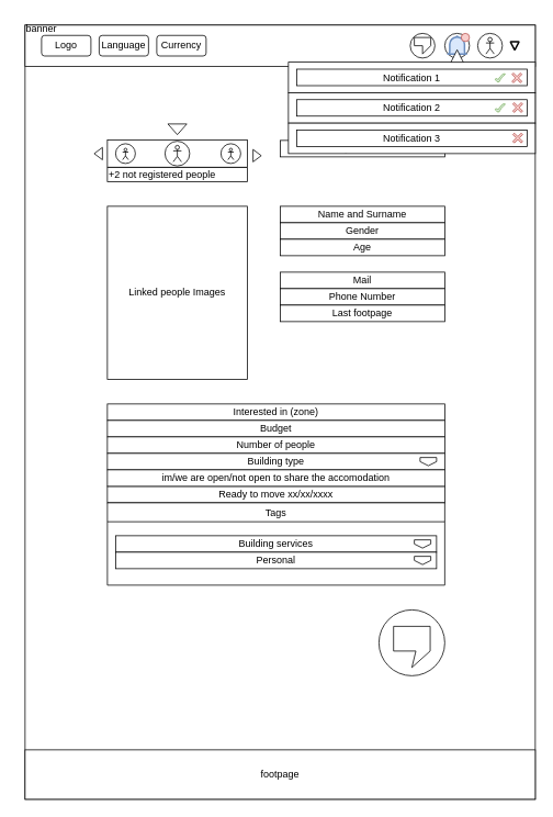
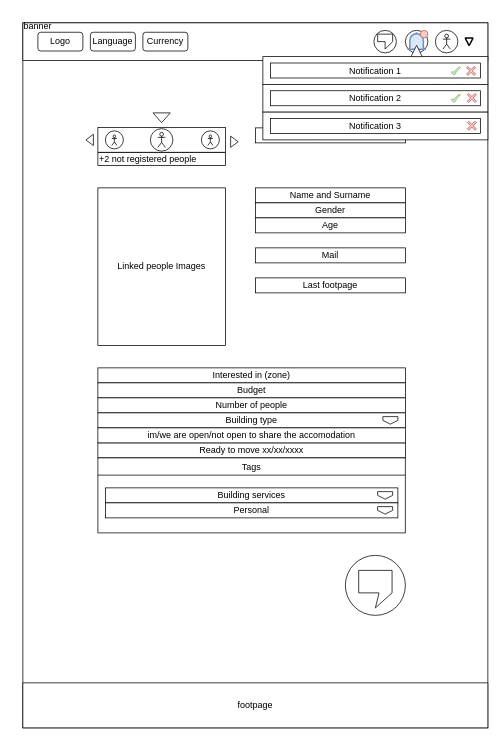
- <mxCell id="38" value="Phone Number" style="rounded=0;whiteSpace=wrap;html=1;" vertex="1" parent="1"><mxGeometry x="340" y="350" width="200" height="20" as="geometry" /></mxCell>
